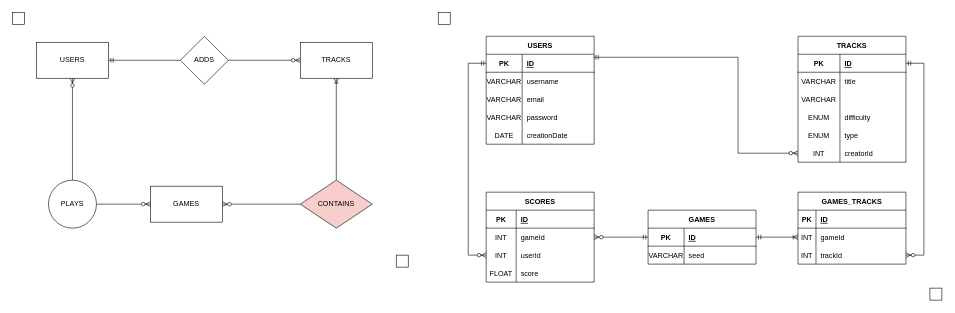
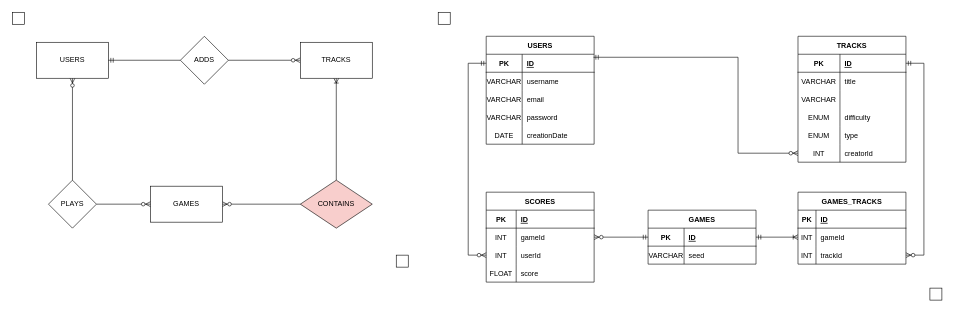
- <mxCell id="65" value="PLAYS" style="ellipse;whiteSpace=wrap;html=1;" parent="1" vertex="1"><mxGeometry x="80" y="300" width="80" height="80" as="geometry" /></mxCell>
+ <mxCell id="65" value="PLAYS" style="rhombus;whiteSpace=wrap;html=1;" parent="1" vertex="1"><mxGeometry x="80" y="300" width="80" height="80" as="geometry" /></mxCell>
